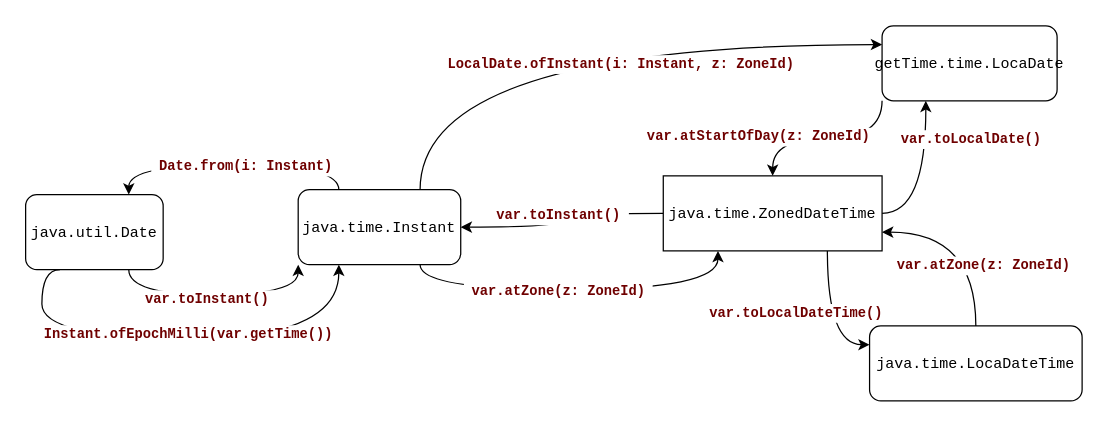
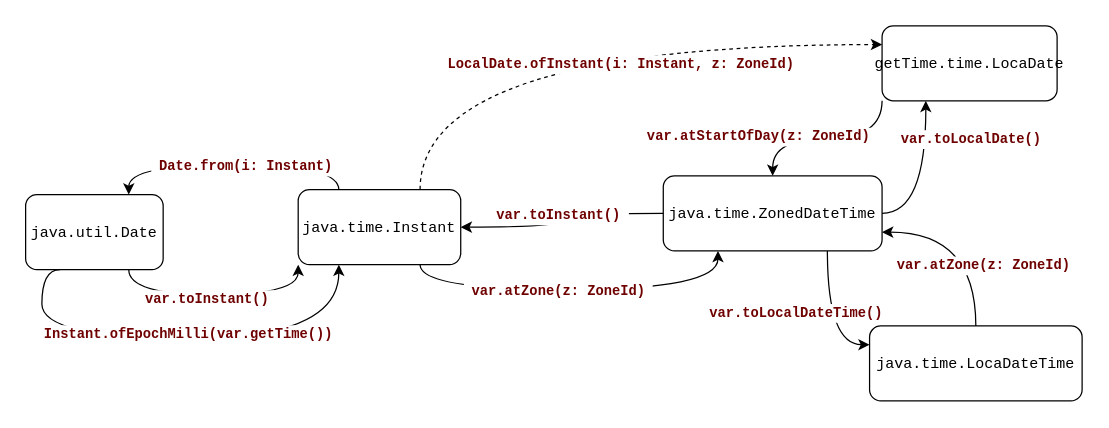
- <mxCell id="11" style="edgeStyle=orthogonalEdgeStyle;curved=1;rounded=0;orthogonalLoop=1;jettySize=auto;html=1;entryX=0;entryY=0.25;entryDx=0;entryDy=0;exitX=0.75;exitY=0;exitDx=0;exitDy=0;dashed=0;" edge="1" parent="1" source="13" target="23"><mxGeometry relative="1" as="geometry"><Array as="points"><mxPoint x="336" y="35" /></Array></mxGeometry></mxCell>
+ <mxCell id="11" style="edgeStyle=orthogonalEdgeStyle;curved=1;rounded=0;orthogonalLoop=1;jettySize=auto;html=1;entryX=0;entryY=0.25;entryDx=0;entryDy=0;exitX=0.75;exitY=0;exitDx=0;exitDy=0;dashed=1;" edge="1" parent="1" source="13" target="23"><mxGeometry relative="1" as="geometry"><Array as="points"><mxPoint x="336" y="35" /></Array></mxGeometry></mxCell>
- <mxCell id="20" value="&lt;font face=&quot;Courier New&quot;&gt;java.time.ZonedDateTime&lt;/font&gt;" style="whiteSpace=wrap;html=1;rounded=0;" vertex="1" parent="1"><mxGeometry x="530" y="140" width="175" height="60" as="geometry" /></mxCell>
+ <mxCell id="20" value="&lt;font face=&quot;Courier New&quot;&gt;java.time.ZonedDateTime&lt;/font&gt;" style="rounded=1;whiteSpace=wrap;html=1;" vertex="1" parent="1"><mxGeometry x="530" y="140" width="175" height="60" as="geometry" /></mxCell>
